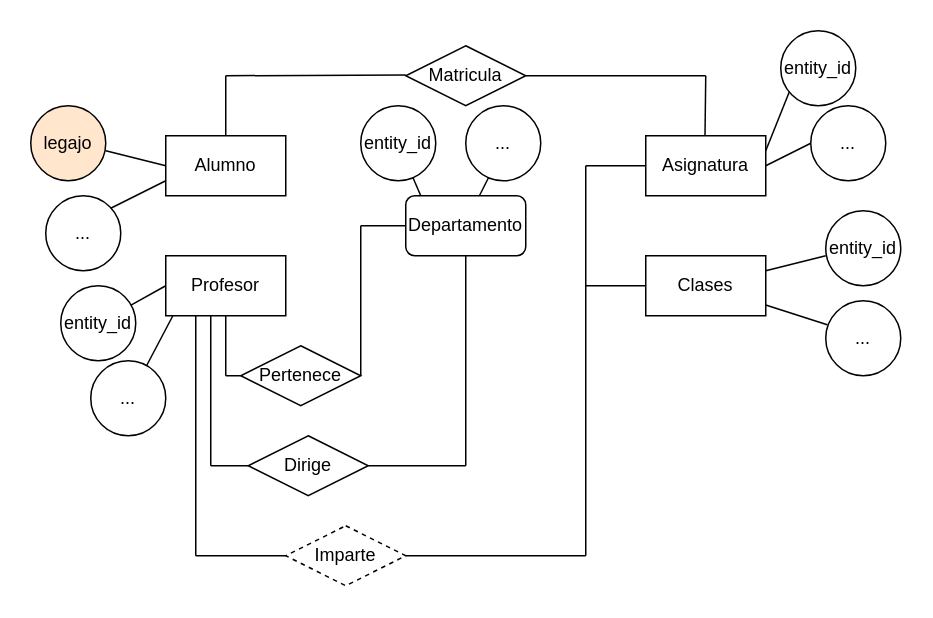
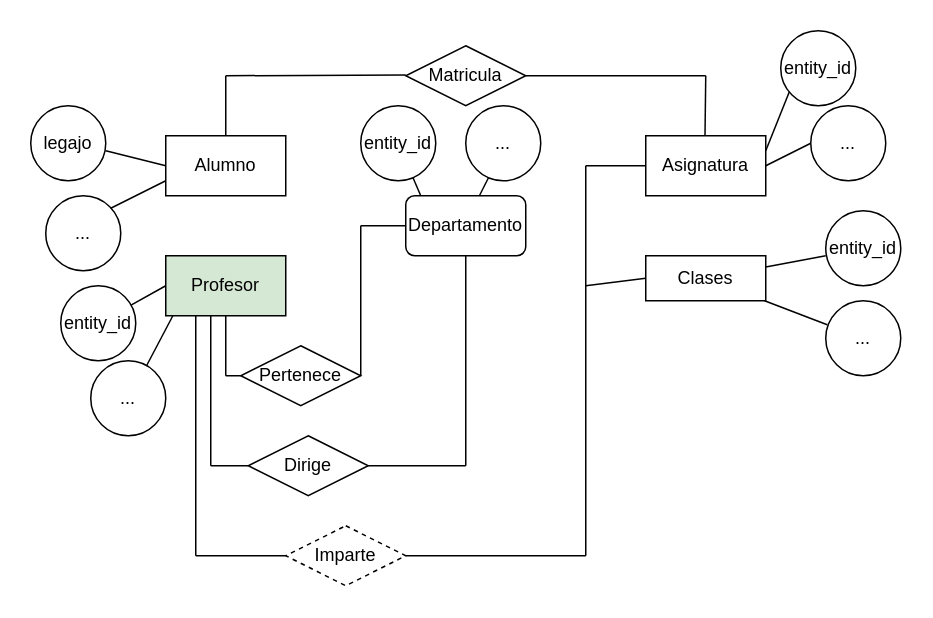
- <mxCell id="7" value="legajo" style="ellipse;whiteSpace=wrap;html=1;aspect=fixed;fillColor=#ffe6cc;" vertex="1" parent="1"><mxGeometry x="20" y="70" width="50" height="50" as="geometry" /></mxCell>
+ <mxCell id="7" value="legajo" style="ellipse;whiteSpace=wrap;html=1;aspect=fixed;" vertex="1" parent="1"><mxGeometry x="20" y="70" width="50" height="50" as="geometry" /></mxCell>
- <mxCell id="48" value="Profesor" style="rounded=0;whiteSpace=wrap;html=1;" vertex="1" parent="1"><mxGeometry x="110" y="170" width="80" height="40" as="geometry" /></mxCell>
+ <mxCell id="48" value="Profesor" style="rounded=0;whiteSpace=wrap;html=1;fillColor=#d5e8d4;" vertex="1" parent="1"><mxGeometry x="110" y="170" width="80" height="40" as="geometry" /></mxCell>
- <mxCell id="5" value="Clases" style="rounded=0;whiteSpace=wrap;html=1;" vertex="1" parent="1"><mxGeometry x="430" y="170" width="80" height="40" as="geometry" /></mxCell>
+ <mxCell id="5" value="Clases" style="rounded=0;whiteSpace=wrap;html=1;" vertex="1" parent="1"><mxGeometry x="430" y="170" width="80" height="30" as="geometry" /></mxCell>
